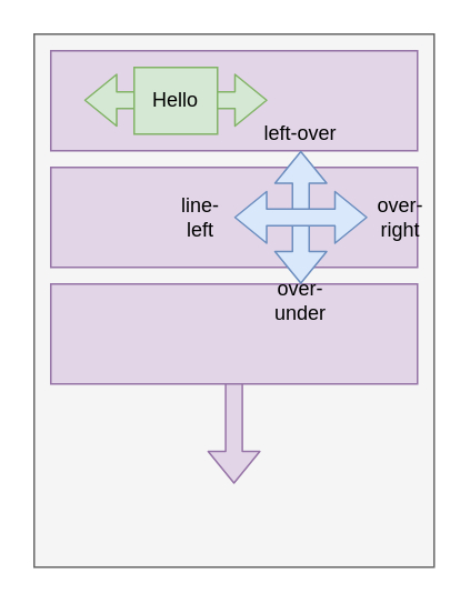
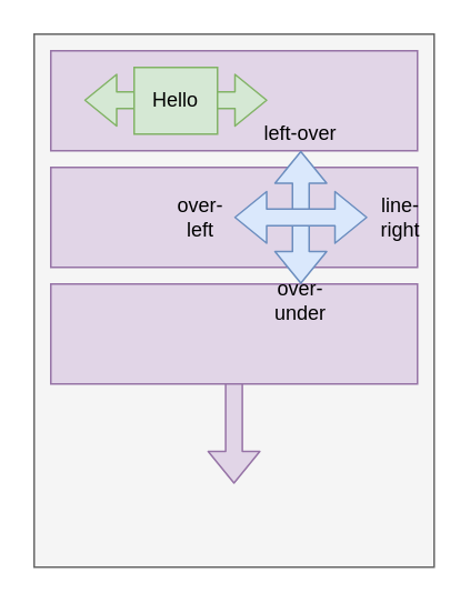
- <mxCell id="10" value="line-left" style="text;html=1;strokeColor=none;fillColor=none;align=center;verticalAlign=middle;whiteSpace=wrap;rounded=0;" vertex="1" parent="1"><mxGeometry x="100" y="120" width="40" height="20" as="geometry" /></mxCell>
+ <mxCell id="10" value="over-left" style="text;html=1;strokeColor=none;fillColor=none;align=center;verticalAlign=middle;whiteSpace=wrap;rounded=0;" vertex="1" parent="1"><mxGeometry x="100" y="120" width="40" height="20" as="geometry" /></mxCell>
- <mxCell id="11" value="over-right" style="text;html=1;strokeColor=none;fillColor=none;align=center;verticalAlign=middle;whiteSpace=wrap;rounded=0;" vertex="1" parent="1"><mxGeometry x="220" y="120" width="40" height="20" as="geometry" /></mxCell>
+ <mxCell id="11" value="line-right" style="text;html=1;strokeColor=none;fillColor=none;align=center;verticalAlign=middle;whiteSpace=wrap;rounded=0;" vertex="1" parent="1"><mxGeometry x="220" y="120" width="40" height="20" as="geometry" /></mxCell>
